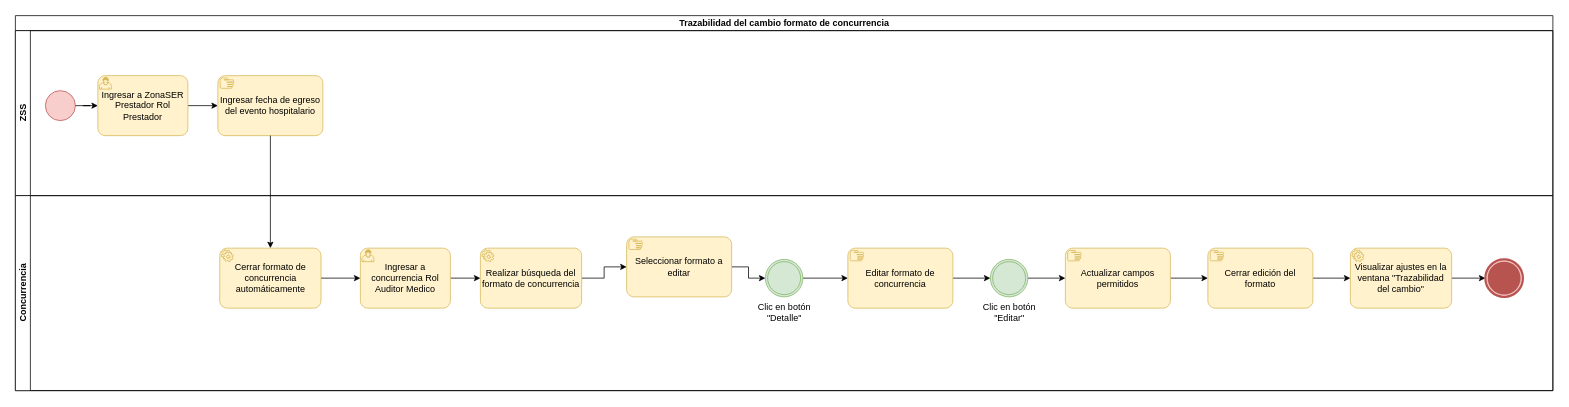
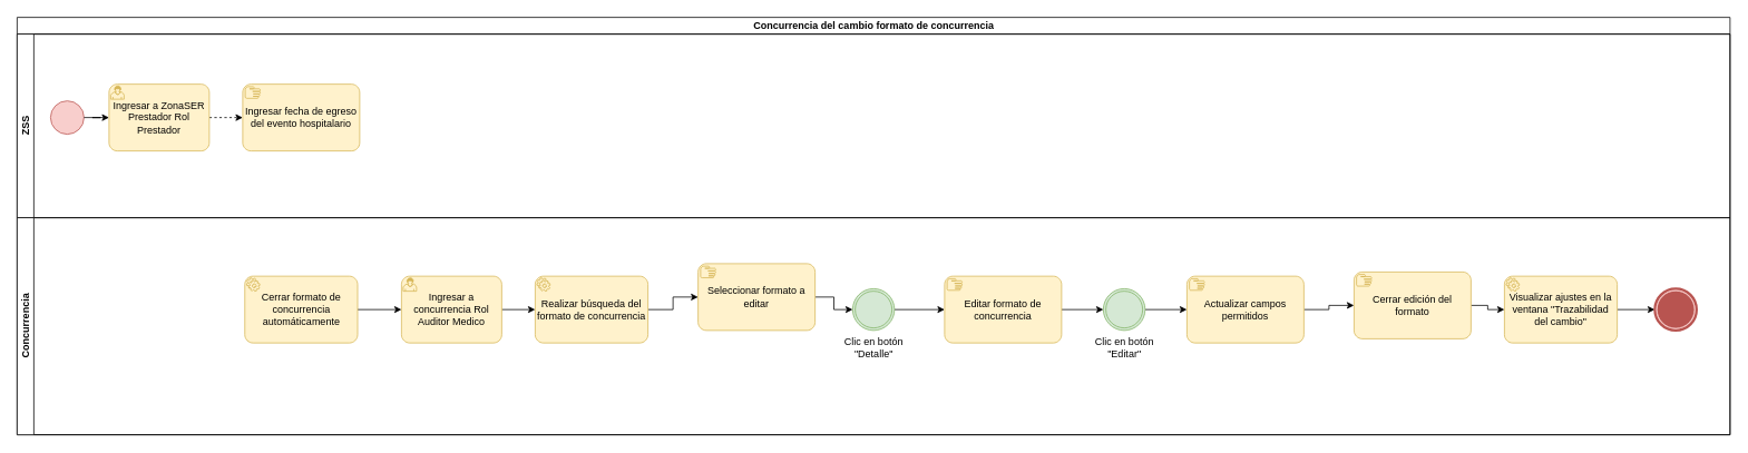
- <mxCell id="2" value="Trazabilidad del cambio formato de concurrencia" style="swimlane;childLayout=stackLayout;resizeParent=1;resizeParentMax=0;horizontal=1;startSize=20;horizontalStack=0;html=1;" parent="1" vertex="1"><mxGeometry x="20" y="20" width="2050" height="500" as="geometry" /></mxCell>
+ <mxCell id="2" value="Concurrencia del cambio formato de concurrencia" style="swimlane;childLayout=stackLayout;resizeParent=1;resizeParentMax=0;horizontal=1;startSize=20;horizontalStack=0;html=1;" parent="1" vertex="1"><mxGeometry x="20" y="20" width="2050" height="500" as="geometry" /></mxCell>
- <mxCell id="6" style="edgeStyle=orthogonalEdgeStyle;rounded=0;orthogonalLoop=1;jettySize=auto;html=1;" parent="3" source="7" target="5" edge="1"><mxGeometry relative="1" as="geometry"><mxPoint x="270" y="100" as="targetPoint" /></mxGeometry></mxCell>
+ <mxCell id="6" style="edgeStyle=orthogonalEdgeStyle;rounded=0;orthogonalLoop=1;jettySize=auto;html=1;dashed=1;" parent="3" source="7" target="5" edge="1"><mxGeometry relative="1" as="geometry"><mxPoint x="270" y="100" as="targetPoint" /></mxGeometry></mxCell>
- <mxCell id="31" style="edgeStyle=orthogonalEdgeStyle;rounded=0;orthogonalLoop=1;jettySize=auto;html=1;" edge="1" parent="2" source="5" target="11"><mxGeometry relative="1" as="geometry" /></mxCell>
- <mxCell id="27" value="Cerrar edición del formato" style="points=[[0.25,0,0],[0.5,0,0],[0.75,0,0],[1,0.25,0],[1,0.5,0],[1,0.75,0],[0.75,1,0],[0.5,1,0],[0.25,1,0],[0,0.75,0],[0,0.5,0],[0,0.25,0]];shape=mxgraph.bpmn.task;whiteSpace=wrap;rectStyle=rounded;size=10;html=1;container=1;expand=0;collapsible=0;taskMarker=manual;fillColor=#fff2cc;strokeColor=#d6b656;" vertex="1" parent="9"><mxGeometry x="1590" y="70" width="140" height="80" as="geometry" /></mxCell>
+ <mxCell id="27" value="Cerrar edición del formato" style="points=[[0.25,0,0],[0.5,0,0],[0.75,0,0],[1,0.25,0],[1,0.5,0],[1,0.75,0],[0.75,1,0],[0.5,1,0],[0.25,1,0],[0,0.75,0],[0,0.5,0],[0,0.25,0]];shape=mxgraph.bpmn.task;whiteSpace=wrap;rectStyle=rounded;size=10;html=1;container=1;expand=0;collapsible=0;taskMarker=manual;fillColor=#fff2cc;strokeColor=#d6b656;" vertex="1" parent="9"><mxGeometry x="1600" y="65" width="140" height="80" as="geometry" /></mxCell>
